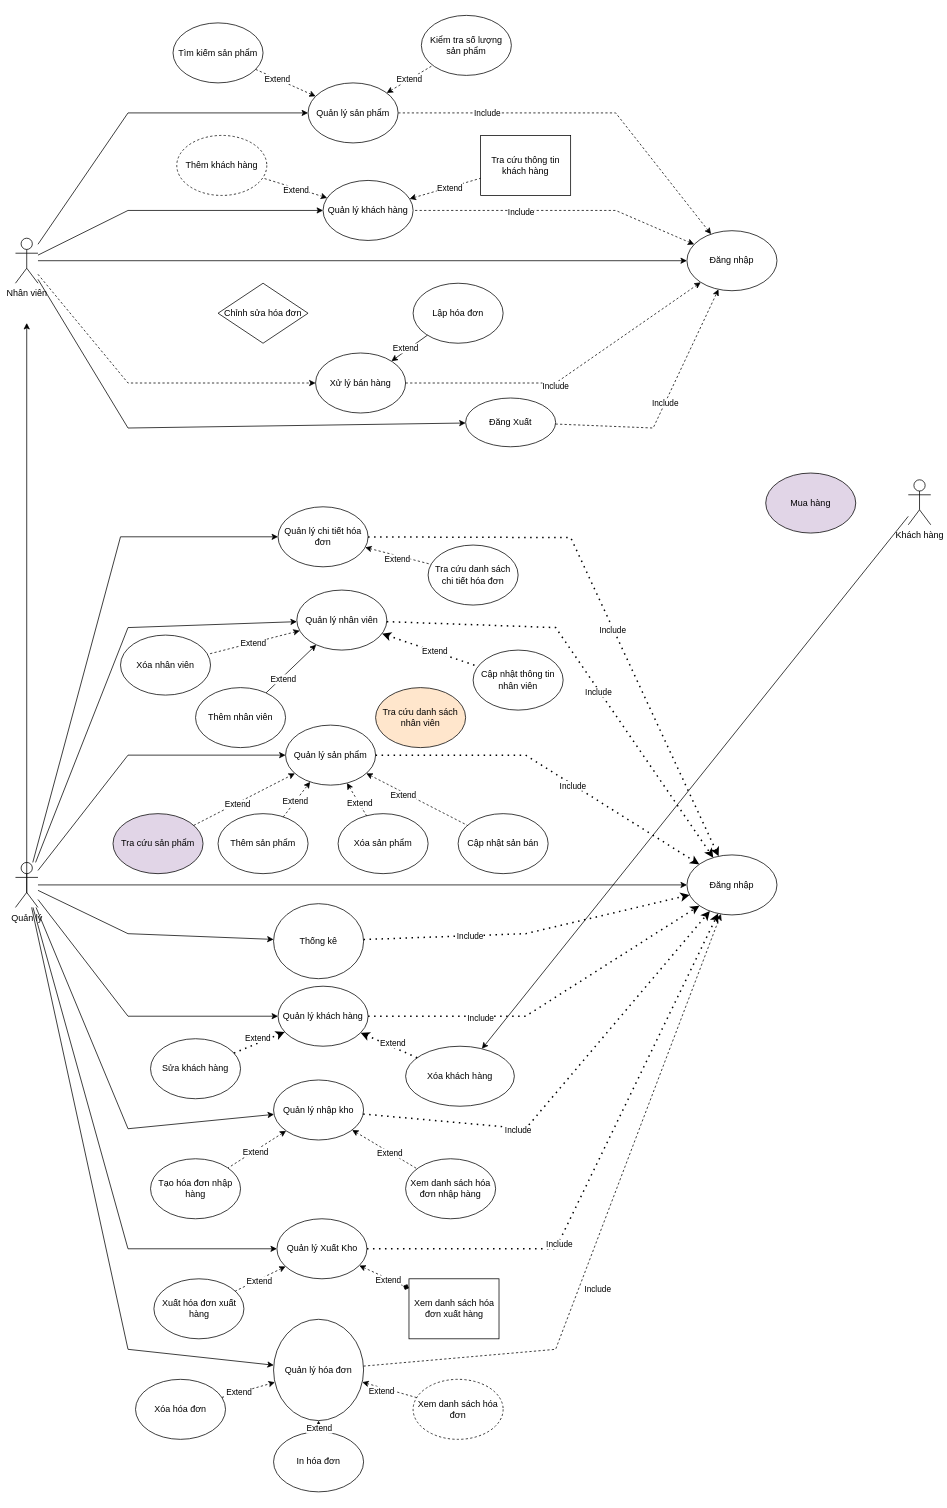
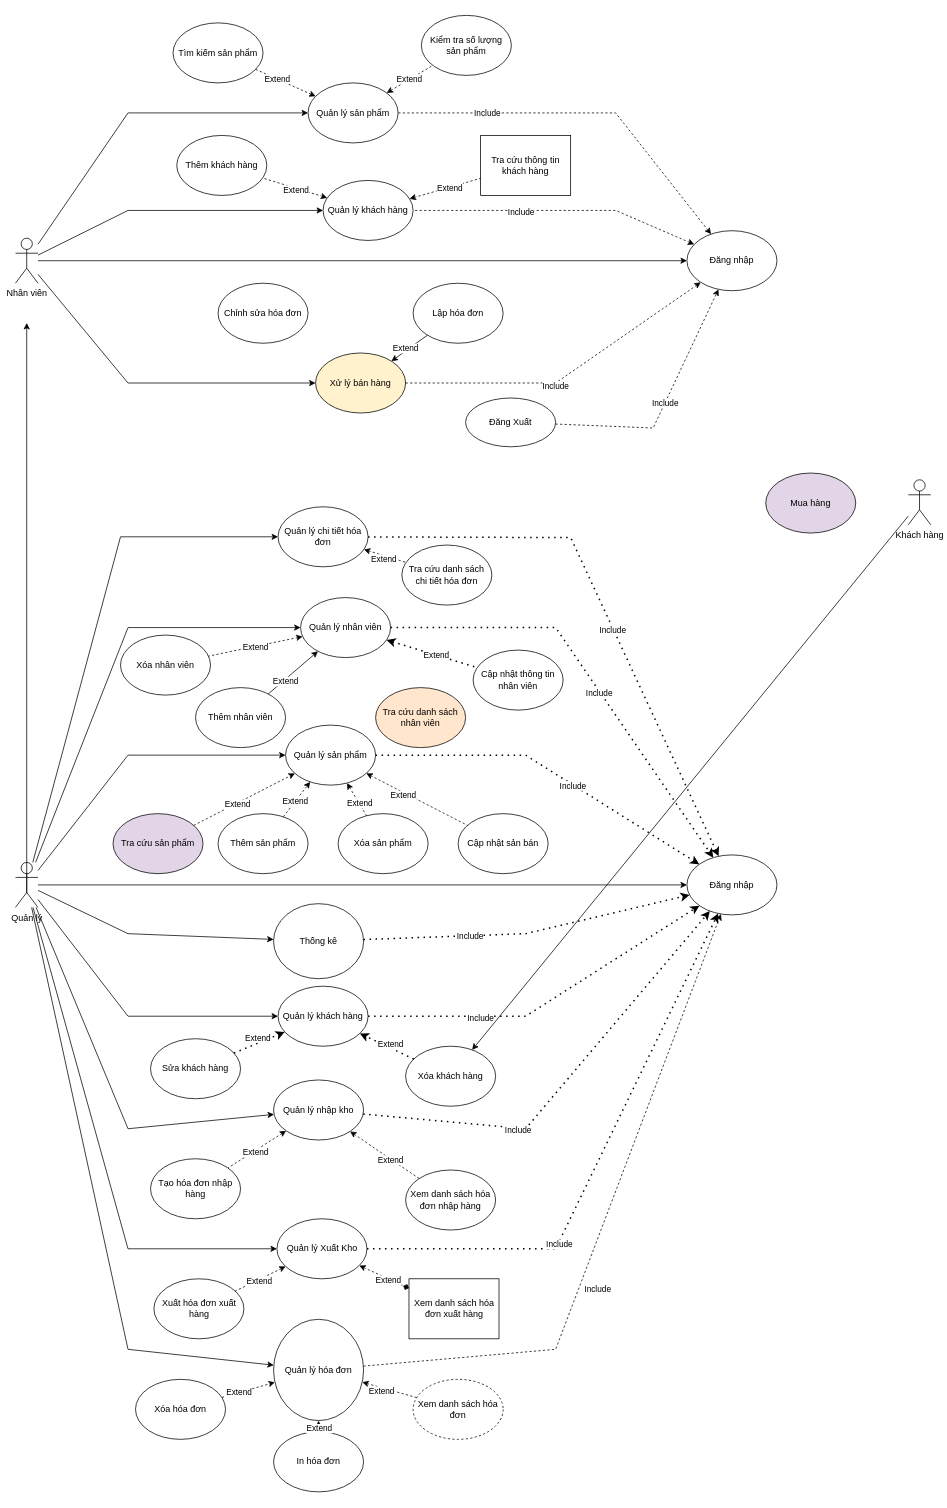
- <mxCell id="20" value="Thêm khách hàng" style="ellipse;whiteSpace=wrap;html=1;dashed=1;" parent="1" vertex="1"><mxGeometry x="235" y="180" width="120" height="80" as="geometry" /></mxCell>
+ <mxCell id="20" value="Thêm khách hàng" style="ellipse;whiteSpace=wrap;html=1;" parent="1" vertex="1"><mxGeometry x="235" y="180" width="120" height="80" as="geometry" /></mxCell>
- <mxCell id="29" value="Chỉnh sửa hóa đơn" style="rhombus;whiteSpace=wrap;html=1;" parent="1" vertex="1"><mxGeometry x="290" y="377" width="120" height="80" as="geometry" /></mxCell>
+ <mxCell id="29" value="Chỉnh sửa hóa đơn" style="ellipse;whiteSpace=wrap;html=1;" parent="1" vertex="1"><mxGeometry x="290" y="377" width="120" height="80" as="geometry" /></mxCell>
- <mxCell id="8" value="" style="endArrow=classic;html=1;rounded=0;" parent="1" source="2" target="5" edge="1"><mxGeometry width="50" height="50" relative="1" as="geometry"><mxPoint x="80" y="520" as="sourcePoint" /><mxPoint x="132.591" y="480.432" as="targetPoint" /><Array as="points"><mxPoint x="170" y="570" /></Array></mxGeometry></mxCell>
- <mxCell id="19" value="" style="endArrow=classic;html=1;rounded=0;dashed=1;" parent="1" source="2" target="18" edge="1"><mxGeometry width="50" height="50" relative="1" as="geometry"><mxPoint x="280" y="360" as="sourcePoint" /><mxPoint x="330" as="targetPoint" y="310" /><Array as="points"><mxPoint x="170" y="510" /></Array></mxGeometry></mxCell>
+ <mxCell id="19" value="" style="endArrow=classic;html=1;rounded=0;" parent="1" source="2" target="18" edge="1"><mxGeometry width="50" height="50" relative="1" as="geometry"><mxPoint x="280" y="360" as="sourcePoint" /><mxPoint x="330" as="targetPoint" y="310" /><Array as="points"><mxPoint x="170" y="510" /></Array></mxGeometry></mxCell>
- <mxCell id="18" value="Xử lý bán hàng" style="ellipse;whiteSpace=wrap;html=1;" parent="1" vertex="1"><mxGeometry x="420" y="470" width="120" height="80" as="geometry" /></mxCell>
+ <mxCell id="18" value="Xử lý bán hàng" style="ellipse;whiteSpace=wrap;html=1;fillColor=#fff2cc;" parent="1" vertex="1"><mxGeometry x="420" y="470" width="120" height="80" as="geometry" /></mxCell>
- <mxCell id="123" value="Tra cứu danh sách chi tiết hóa đơn" style="ellipse;whiteSpace=wrap;html=1;" parent="1" vertex="1"><mxGeometry x="570" y="726" width="120" height="80" as="geometry" /></mxCell>
+ <mxCell id="123" value="Tra cứu danh sách chi tiết hóa đơn" style="ellipse;whiteSpace=wrap;html=1;" parent="1" vertex="1"><mxGeometry x="535" y="726" width="120" height="80" as="geometry" /></mxCell>
- <mxCell id="91" value="Quản lý nhân viên" style="ellipse;whiteSpace=wrap;html=1;" parent="1" vertex="1"><mxGeometry x="395" y="786" width="120" height="80" as="geometry" /></mxCell>
+ <mxCell id="91" value="Quản lý nhân viên" style="ellipse;whiteSpace=wrap;html=1;" parent="1" vertex="1"><mxGeometry x="400" y="796" width="120" height="80" as="geometry" /></mxCell>
- <mxCell id="60" value="Xóa khách hàng" style="ellipse;whiteSpace=wrap;html=1;" parent="1" vertex="1"><mxGeometry x="540" y="1394" width="145" height="80" as="geometry" /></mxCell>
+ <mxCell id="60" value="Xóa khách hàng" style="ellipse;whiteSpace=wrap;html=1;" parent="1" vertex="1"><mxGeometry x="540" y="1394" width="120" height="80" as="geometry" /></mxCell>
- <mxCell id="85" value="Xem danh sách hóa đơn nhập hàng" style="ellipse;whiteSpace=wrap;html=1;" parent="1" vertex="1"><mxGeometry x="540" y="1544" width="120" height="80" as="geometry" /></mxCell>
+ <mxCell id="85" value="Xem danh sách hóa đơn nhập hàng" style="ellipse;whiteSpace=wrap;html=1;" parent="1" vertex="1"><mxGeometry x="540" y="1559" width="120" height="80" as="geometry" /></mxCell>
